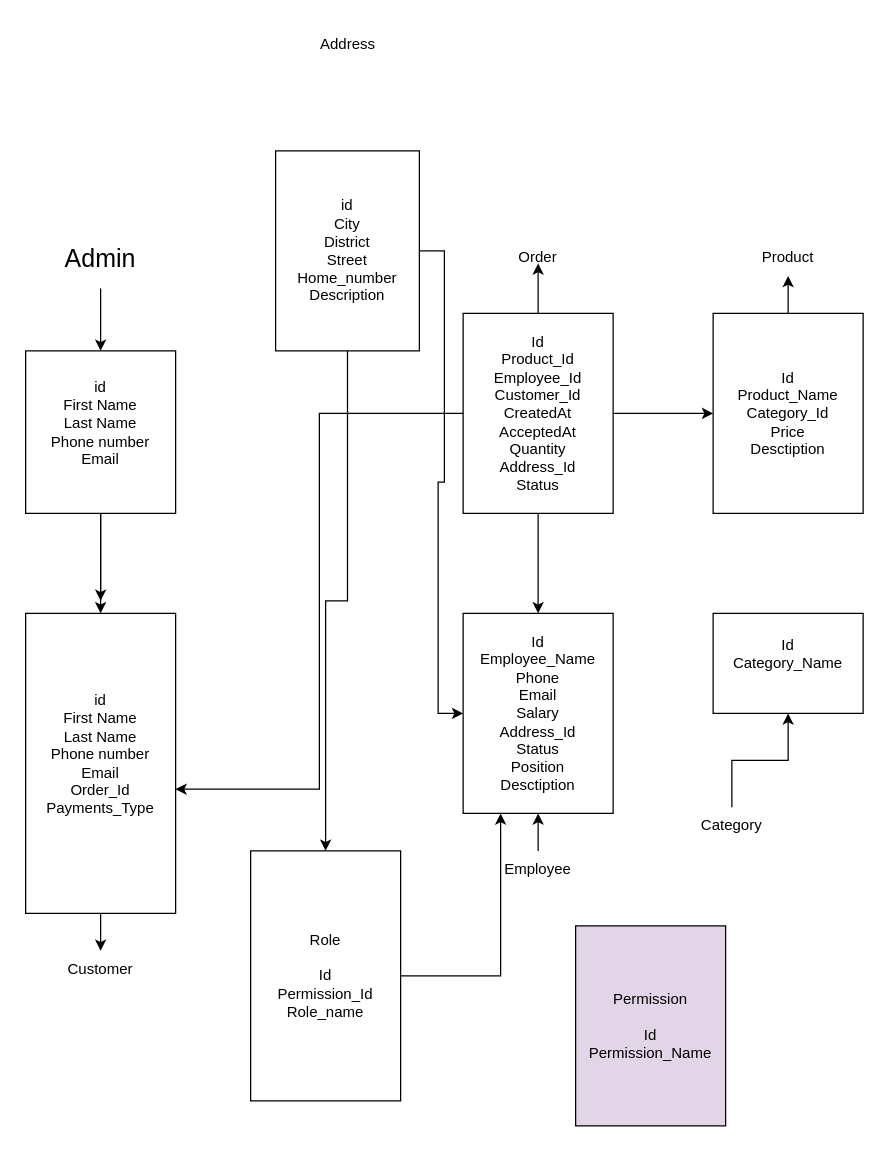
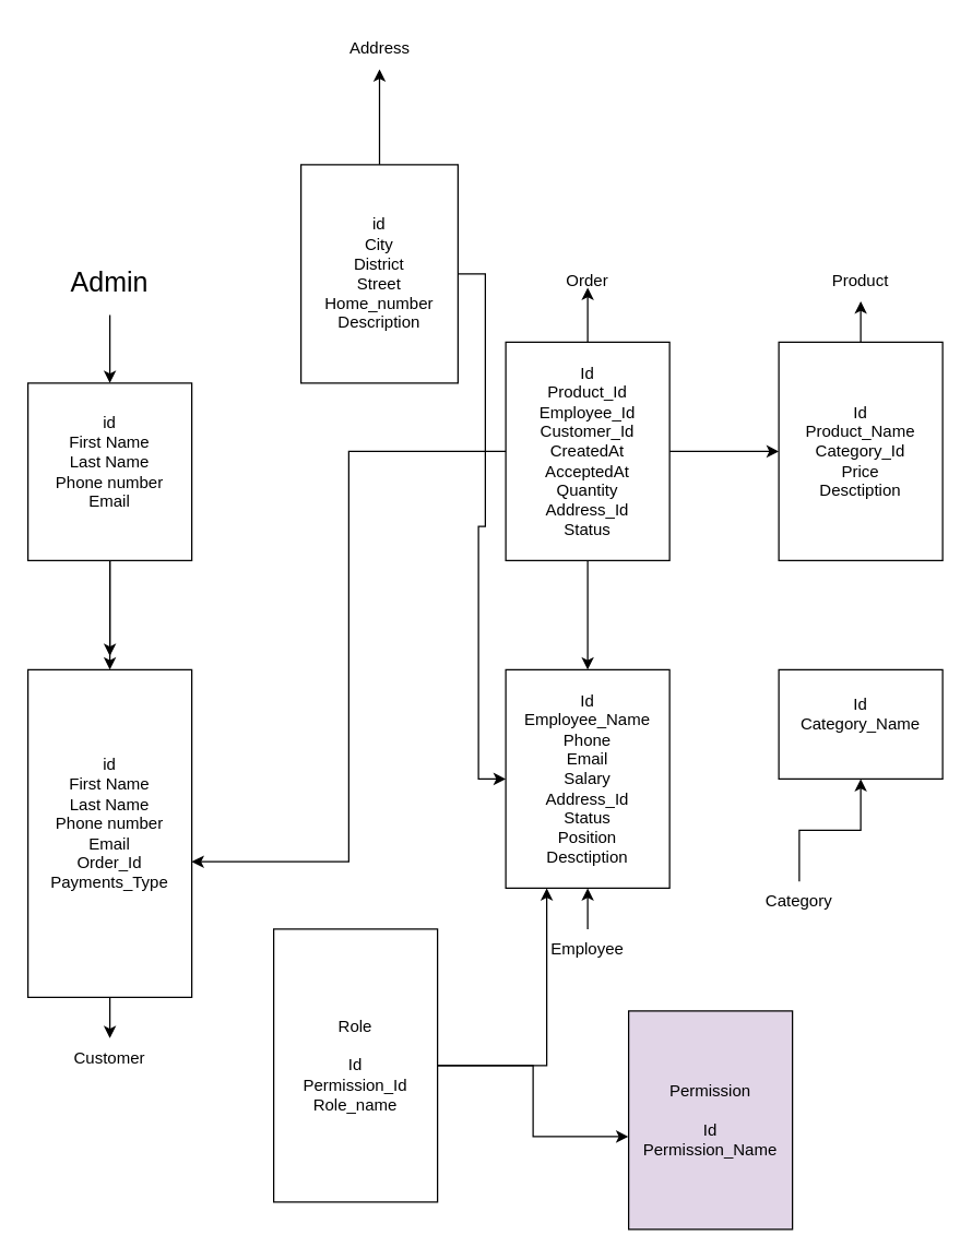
- <mxCell id="7" style="edgeStyle=orthogonalEdgeStyle;rounded=0;orthogonalLoop=1;jettySize=auto;html=1;" edge="1" parent="1" source="9" target="31"><mxGeometry relative="1" as="geometry" /></mxCell>
+ <mxCell id="7" style="edgeStyle=orthogonalEdgeStyle;rounded=0;orthogonalLoop=1;jettySize=auto;html=1;" edge="1" parent="1" source="9" target="10"><mxGeometry relative="1" as="geometry" /></mxCell>
+ <mxCell id="32" style="edgeStyle=orthogonalEdgeStyle;rounded=0;orthogonalLoop=1;jettySize=auto;html=1;entryX=-0.002;entryY=0.575;entryDx=0;entryDy=0;entryPerimeter=0;" edge="1" parent="1" source="31" target="29"><mxGeometry relative="1" as="geometry" /></mxCell>
